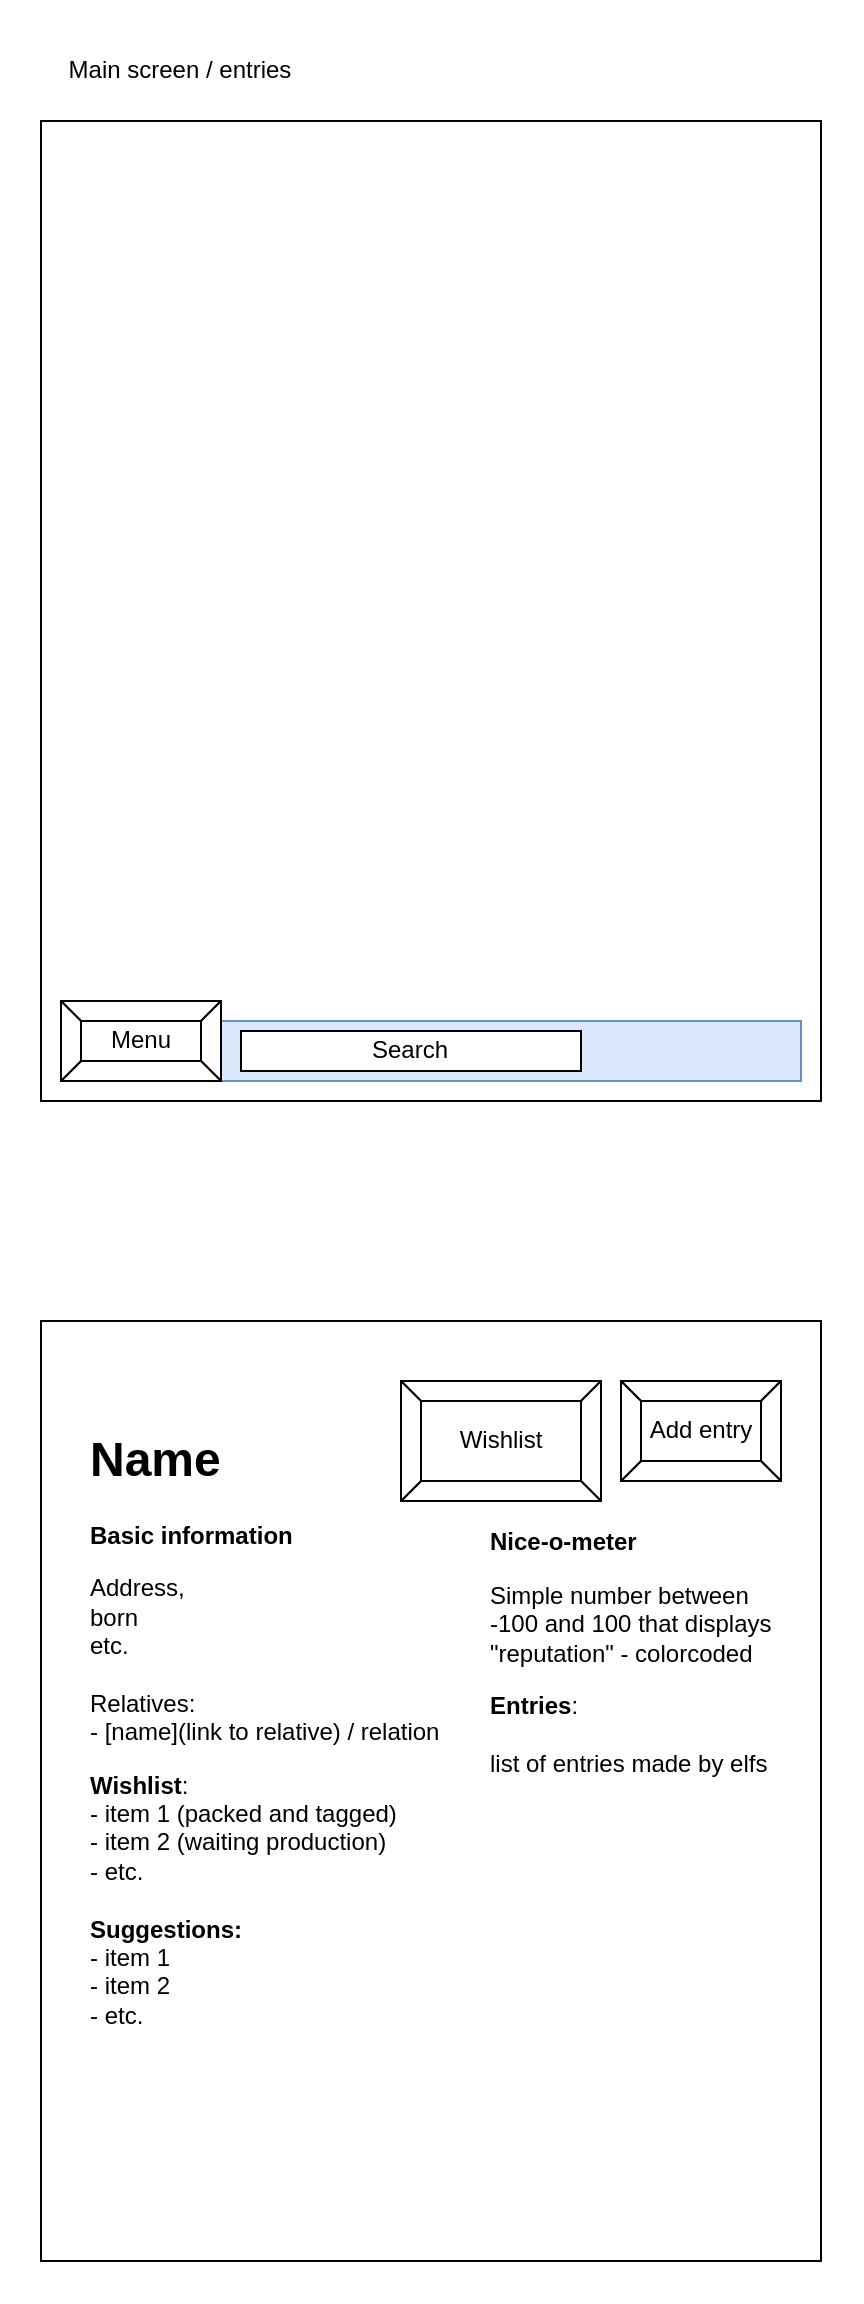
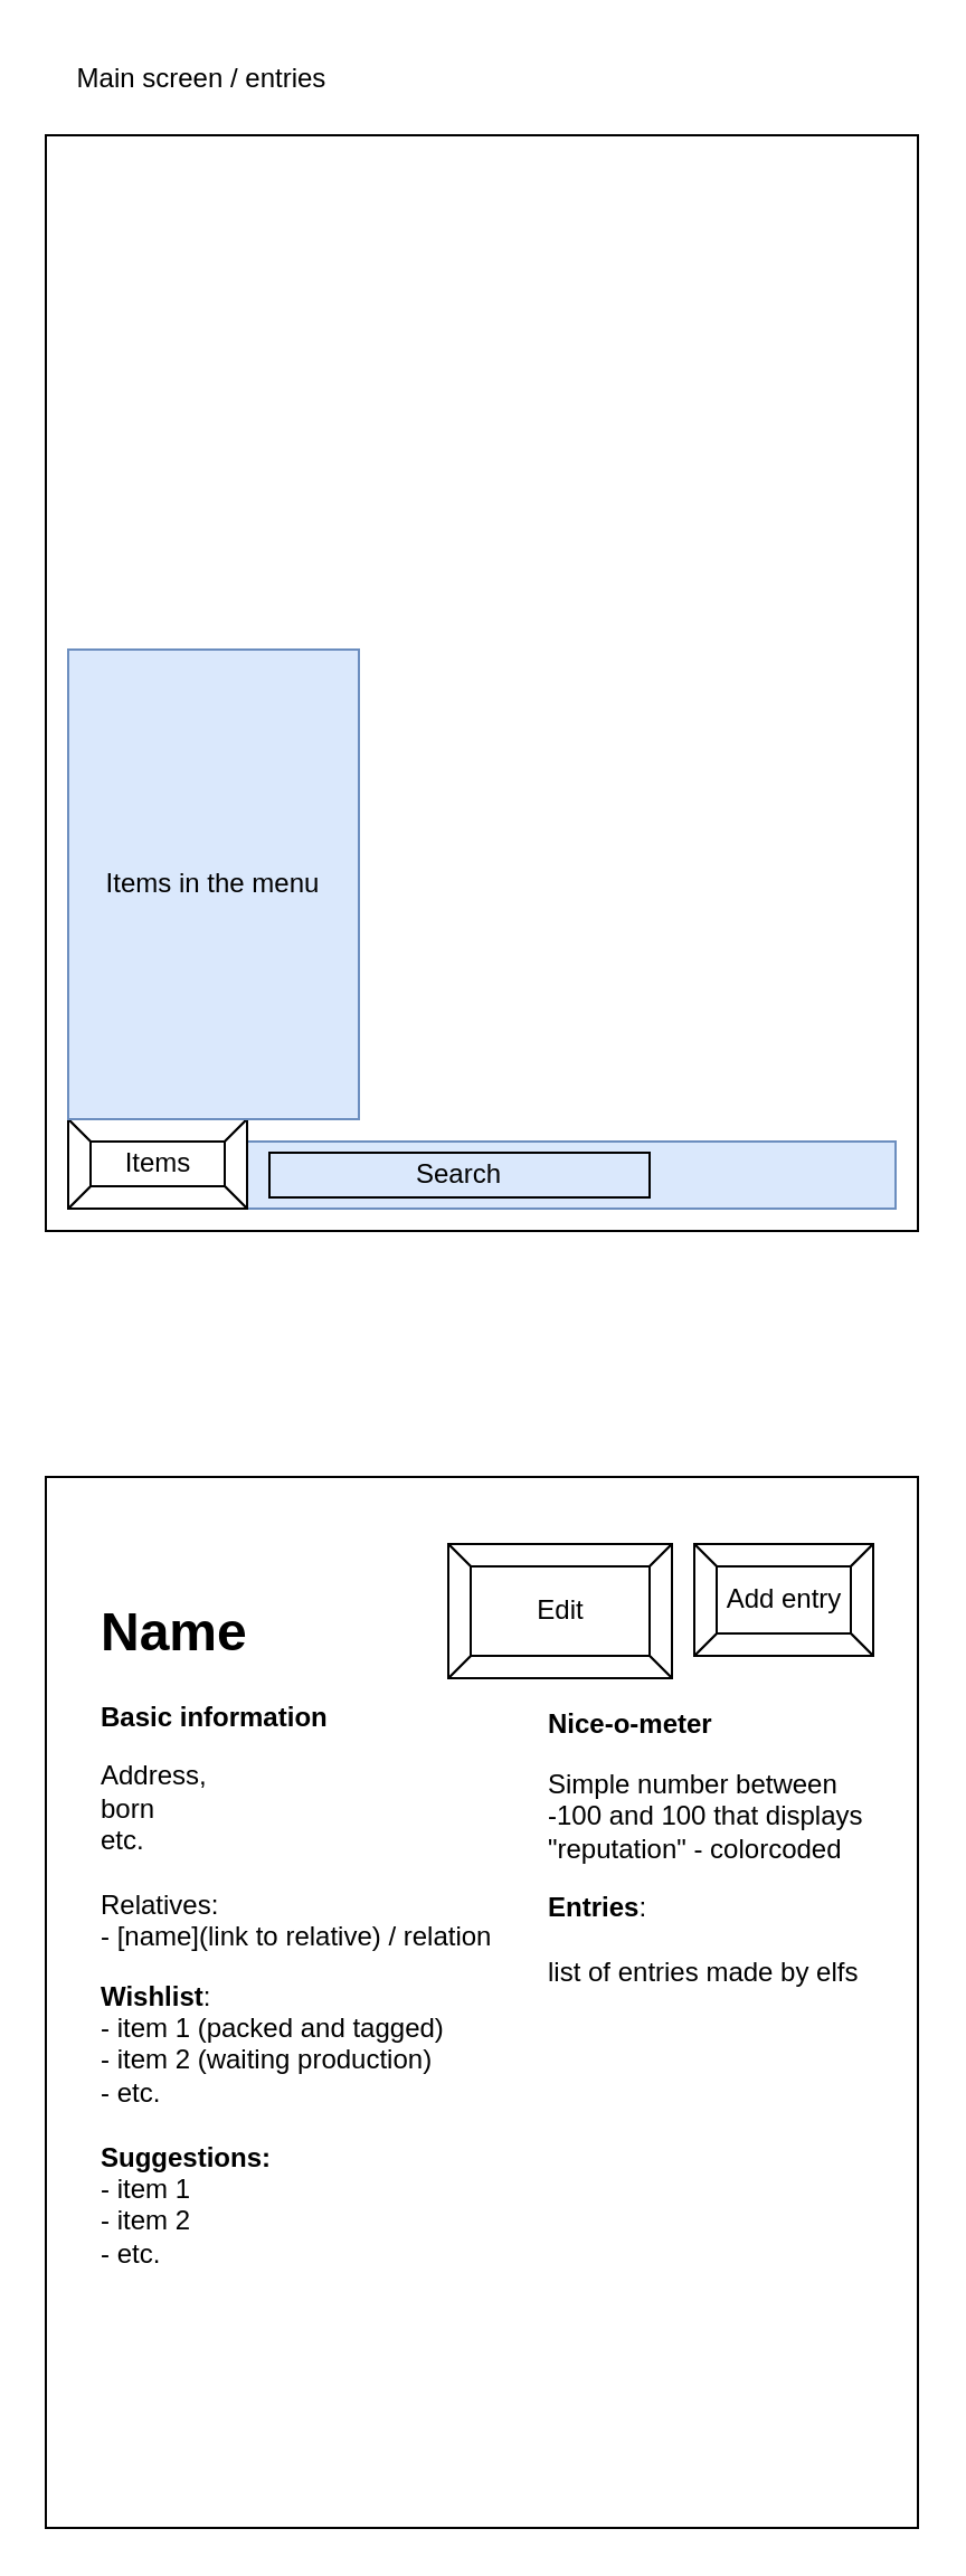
+ <mxCell id="6" value="Items in the menu" style="rounded=0;whiteSpace=wrap;html=1;fillColor=#dae8fc;strokeColor=#6c8ebf;" vertex="1" parent="1"><mxGeometry x="30" y="290" width="130" height="210" as="geometry" /></mxCell>
- <mxCell id="4" value="Menu" style="labelPosition=center;verticalLabelPosition=middle;align=center;html=1;shape=mxgraph.basic.button;dx=10;" vertex="1" parent="1"><mxGeometry x="30" y="500" width="80" height="40" as="geometry" /></mxCell>
+ <mxCell id="4" value="Items" style="labelPosition=center;verticalLabelPosition=middle;align=center;html=1;shape=mxgraph.basic.button;dx=10;" vertex="1" parent="1"><mxGeometry x="30" y="500" width="80" height="40" as="geometry" /></mxCell>
- <mxCell id="5" value="Search" style="rounded=0;whiteSpace=wrap;html=1;" vertex="1" parent="1"><mxGeometry x="120" y="515" width="170" height="20" as="geometry" /></mxCell>
+ <mxCell id="5" value="Search" style="rounded=0;whiteSpace=wrap;html=1;fillColor=#dae8fc;" vertex="1" parent="1"><mxGeometry x="120" y="515" width="170" height="20" as="geometry" /></mxCell>
- <mxCell id="11" value="Wishlist" style="labelPosition=center;verticalLabelPosition=middle;align=center;html=1;shape=mxgraph.basic.button;dx=10;" vertex="1" parent="1"><mxGeometry x="200" y="690" width="100" height="60" as="geometry" /></mxCell>
+ <mxCell id="11" value="Edit" style="labelPosition=center;verticalLabelPosition=middle;align=center;html=1;shape=mxgraph.basic.button;dx=10;" vertex="1" parent="1"><mxGeometry x="200" y="690" width="100" height="60" as="geometry" /></mxCell>
